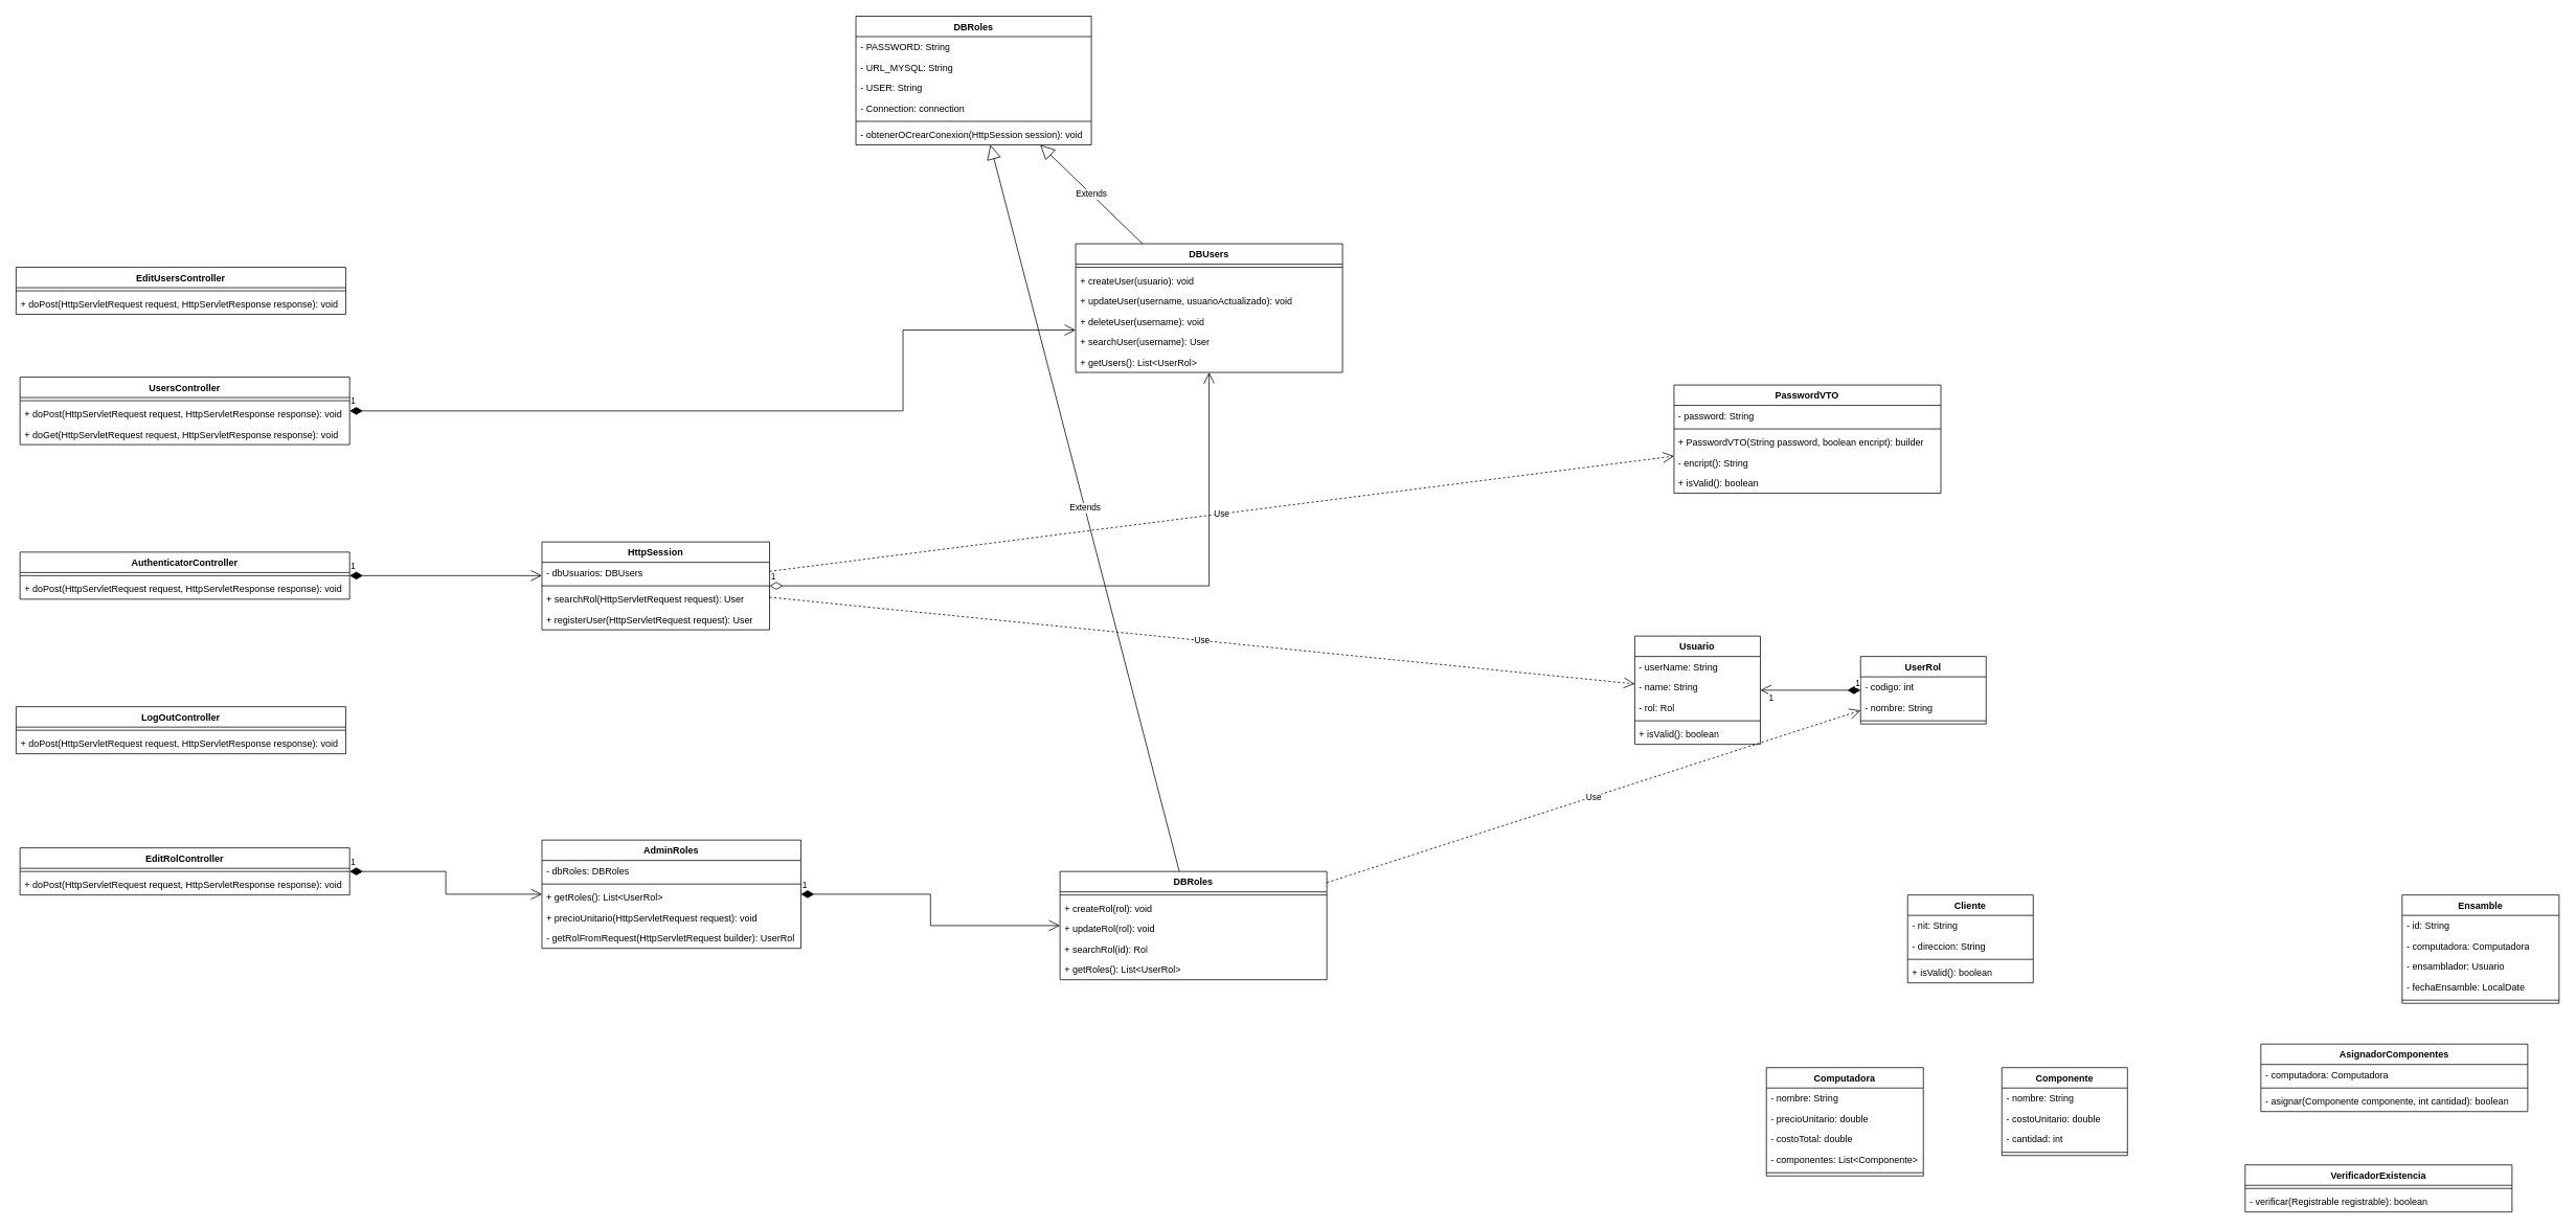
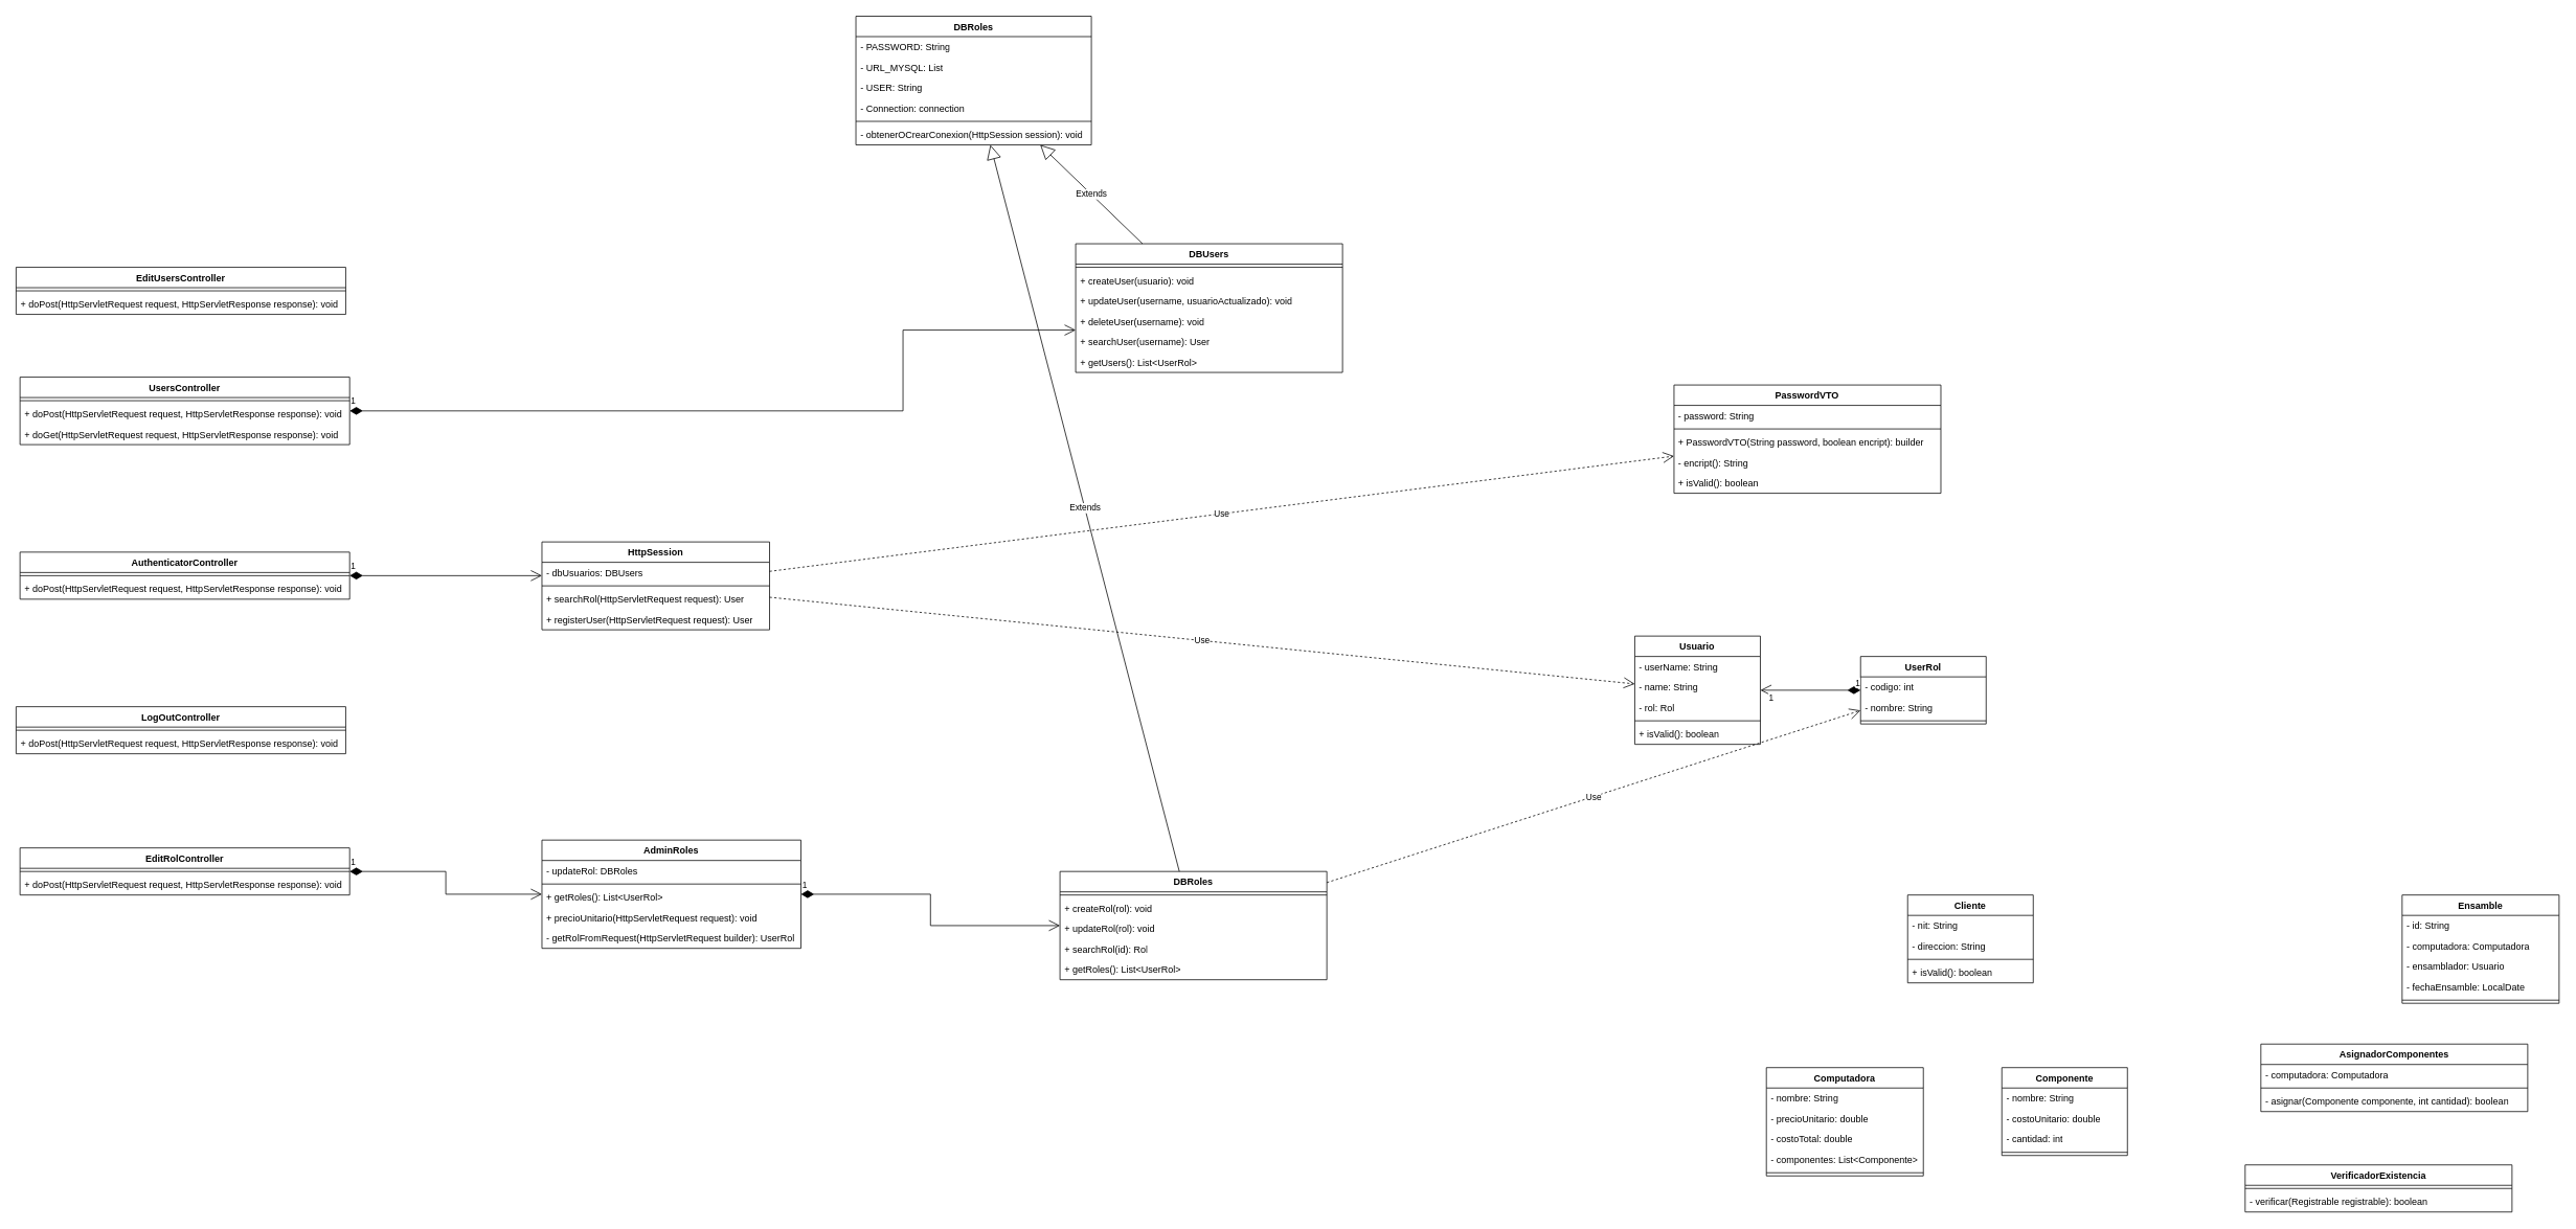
- <mxCell id="76" value="- URL_MYSQL: String" style="text;strokeColor=none;fillColor=none;align=left;verticalAlign=top;spacingLeft=4;spacingRight=4;overflow=hidden;rotatable=0;points=[[0,0.5],[1,0.5]];portConstraint=eastwest;whiteSpace=wrap;html=1;" vertex="1" parent="74"><mxGeometry y="52" width="300" height="26" as="geometry" /></mxCell>
+ <mxCell id="76" value="- URL_MYSQL: List" style="text;strokeColor=none;fillColor=none;align=left;verticalAlign=top;spacingLeft=4;spacingRight=4;overflow=hidden;rotatable=0;points=[[0,0.5],[1,0.5]];portConstraint=eastwest;whiteSpace=wrap;html=1;" vertex="1" parent="74"><mxGeometry y="52" width="300" height="26" as="geometry" /></mxCell>
- <mxCell id="61" value="1" style="endArrow=open;html=1;endSize=12;startArrow=diamondThin;startSize=14;startFill=0;edgeStyle=orthogonalEdgeStyle;align=left;verticalAlign=bottom;rounded=0;strokeColor=default;fontFamily=Helvetica;fontSize=11;fontColor=default;labelBackgroundColor=default;" parent="1" source="49" target="54" edge="1"><mxGeometry x="-1" y="3" relative="1" as="geometry"><mxPoint x="2410" y="1050" as="sourcePoint" /><mxPoint x="2570" y="1050" as="targetPoint" /><Array as="points"><mxPoint x="1540" y="746" /></Array></mxGeometry></mxCell>
- <mxCell id="97" value="- dbRoles: DBRoles" style="text;strokeColor=none;fillColor=none;align=left;verticalAlign=top;spacingLeft=4;spacingRight=4;overflow=hidden;rotatable=0;points=[[0,0.5],[1,0.5]];portConstraint=eastwest;whiteSpace=wrap;html=1;" vertex="1" parent="96"><mxGeometry y="26" width="330" height="26" as="geometry" /></mxCell>
+ <mxCell id="97" value="- updateRol: DBRoles" style="text;strokeColor=none;fillColor=none;align=left;verticalAlign=top;spacingLeft=4;spacingRight=4;overflow=hidden;rotatable=0;points=[[0,0.5],[1,0.5]];portConstraint=eastwest;whiteSpace=wrap;html=1;" vertex="1" parent="96"><mxGeometry y="26" width="330" height="26" as="geometry" /></mxCell>
